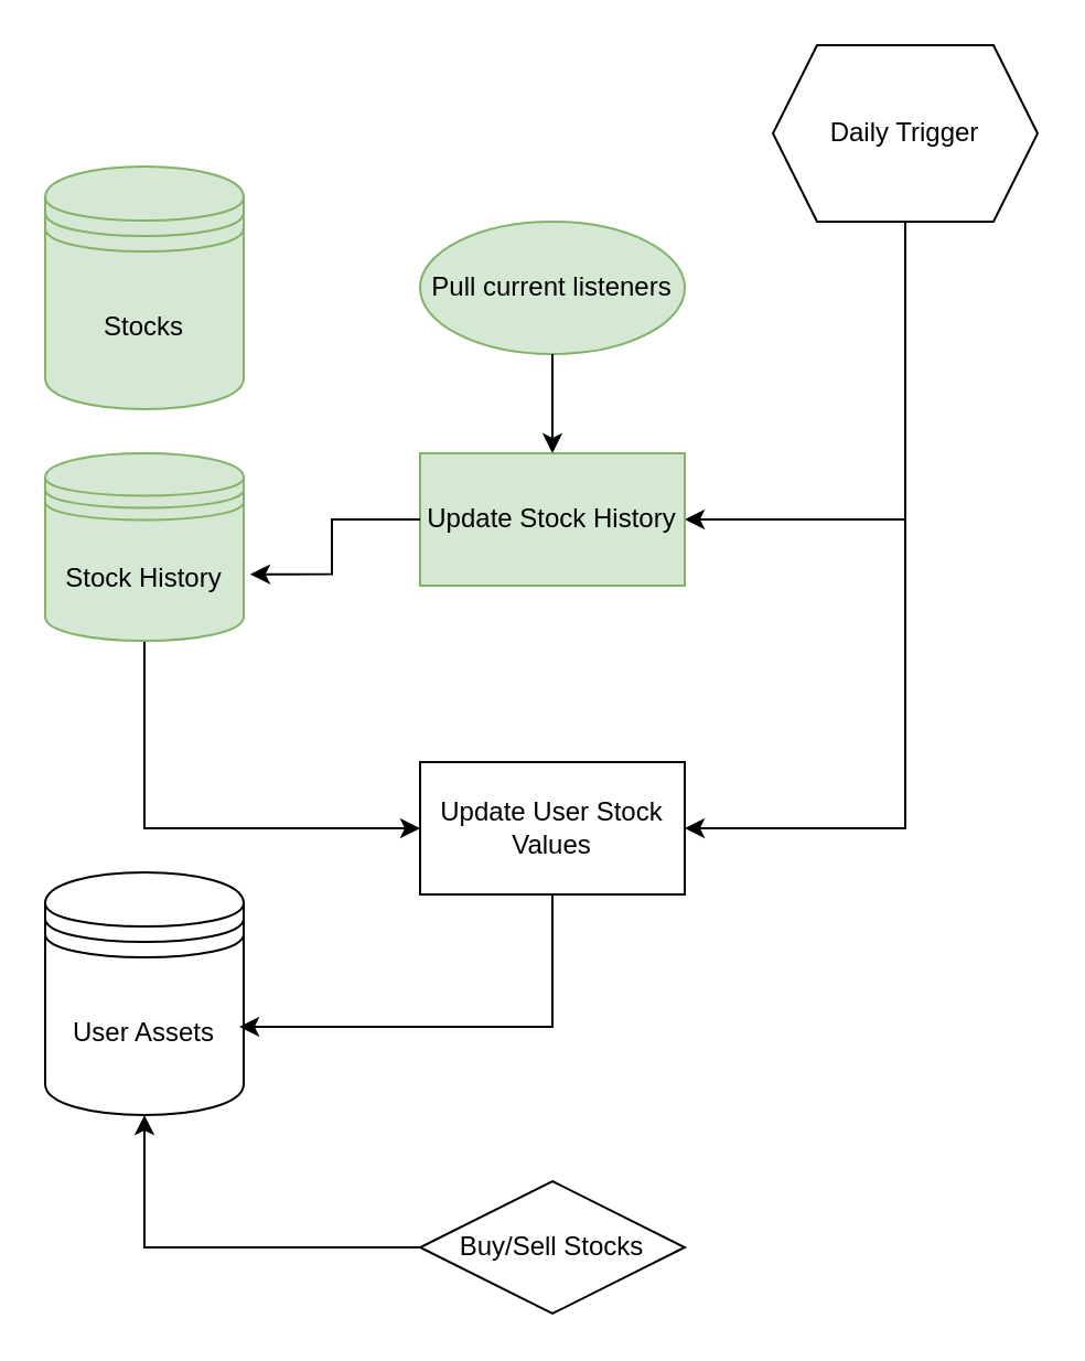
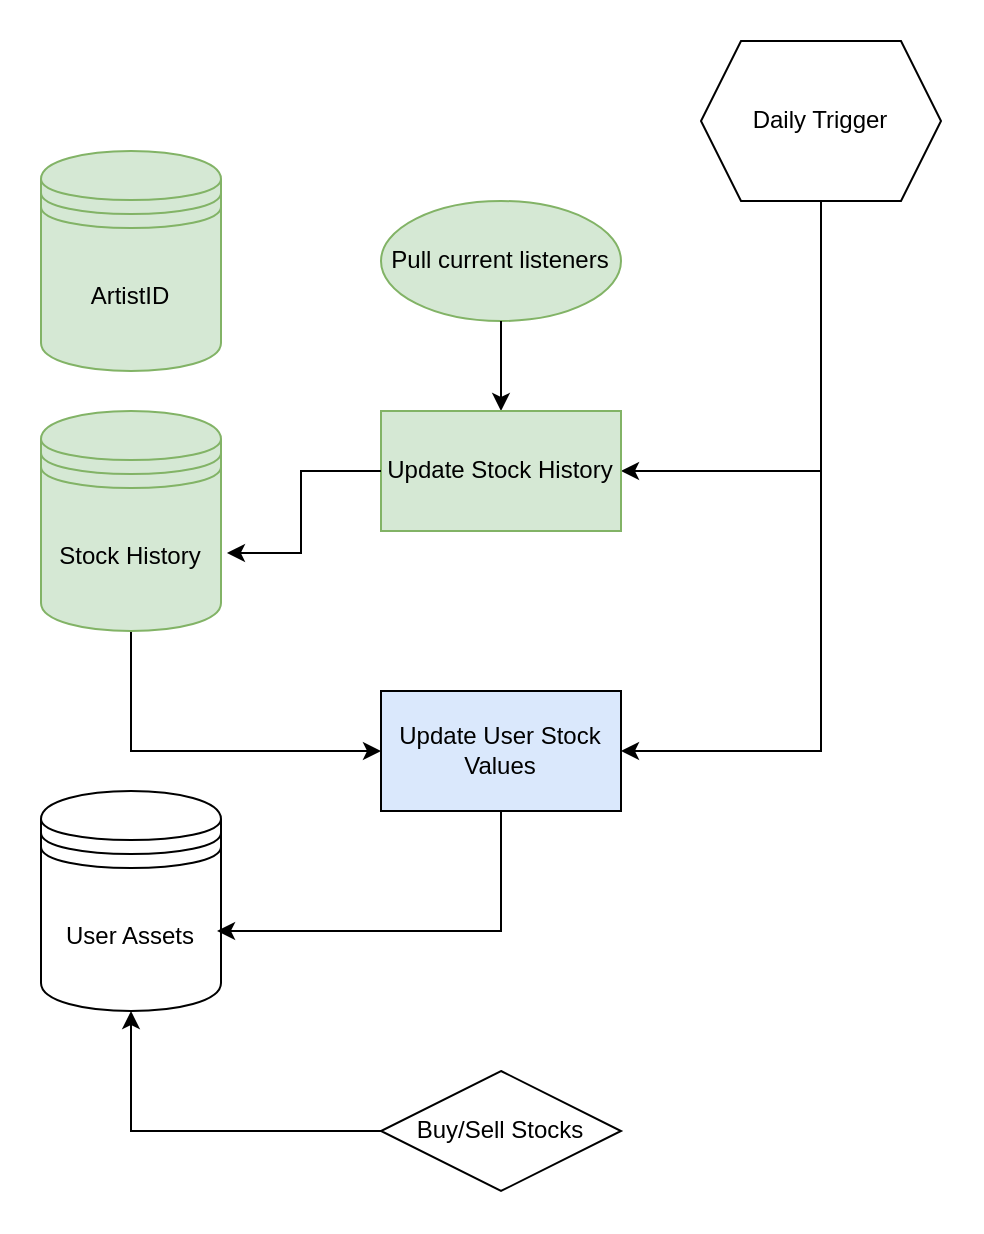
- <mxCell id="2" value="Stocks" style="shape=datastore;whiteSpace=wrap;html=1;fillColor=#d5e8d4;strokeColor=#82b366;" parent="1" vertex="1"><mxGeometry x="20" y="75" width="90" height="110" as="geometry" /></mxCell>
+ <mxCell id="2" value="ArtistID" style="shape=datastore;whiteSpace=wrap;html=1;fillColor=#d5e8d4;strokeColor=#82b366;" parent="1" vertex="1"><mxGeometry x="20" y="75" width="90" height="110" as="geometry" /></mxCell>
- <mxCell id="5" value="Stock History" style="shape=datastore;whiteSpace=wrap;html=1;fillColor=#d5e8d4;strokeColor=#82b366;" parent="1" vertex="1"><mxGeometry x="20" y="205" width="90" height="85" as="geometry" /></mxCell>
+ <mxCell id="5" value="Stock History" style="shape=datastore;whiteSpace=wrap;html=1;fillColor=#d5e8d4;strokeColor=#82b366;" parent="1" vertex="1"><mxGeometry x="20" y="205" width="90" height="110" as="geometry" /></mxCell>
- <mxCell id="8" value="&lt;div&gt;Update User Stock Values&lt;br&gt;&lt;/div&gt;" style="rounded=0;whiteSpace=wrap;html=1;" parent="1" vertex="1"><mxGeometry x="190" y="345" width="120" height="60" as="geometry" /></mxCell>
+ <mxCell id="8" value="&lt;div&gt;Update User Stock Values&lt;br&gt;&lt;/div&gt;" style="rounded=0;whiteSpace=wrap;html=1;fillColor=#dae8fc;" parent="1" vertex="1"><mxGeometry x="190" y="345" width="120" height="60" as="geometry" /></mxCell>
